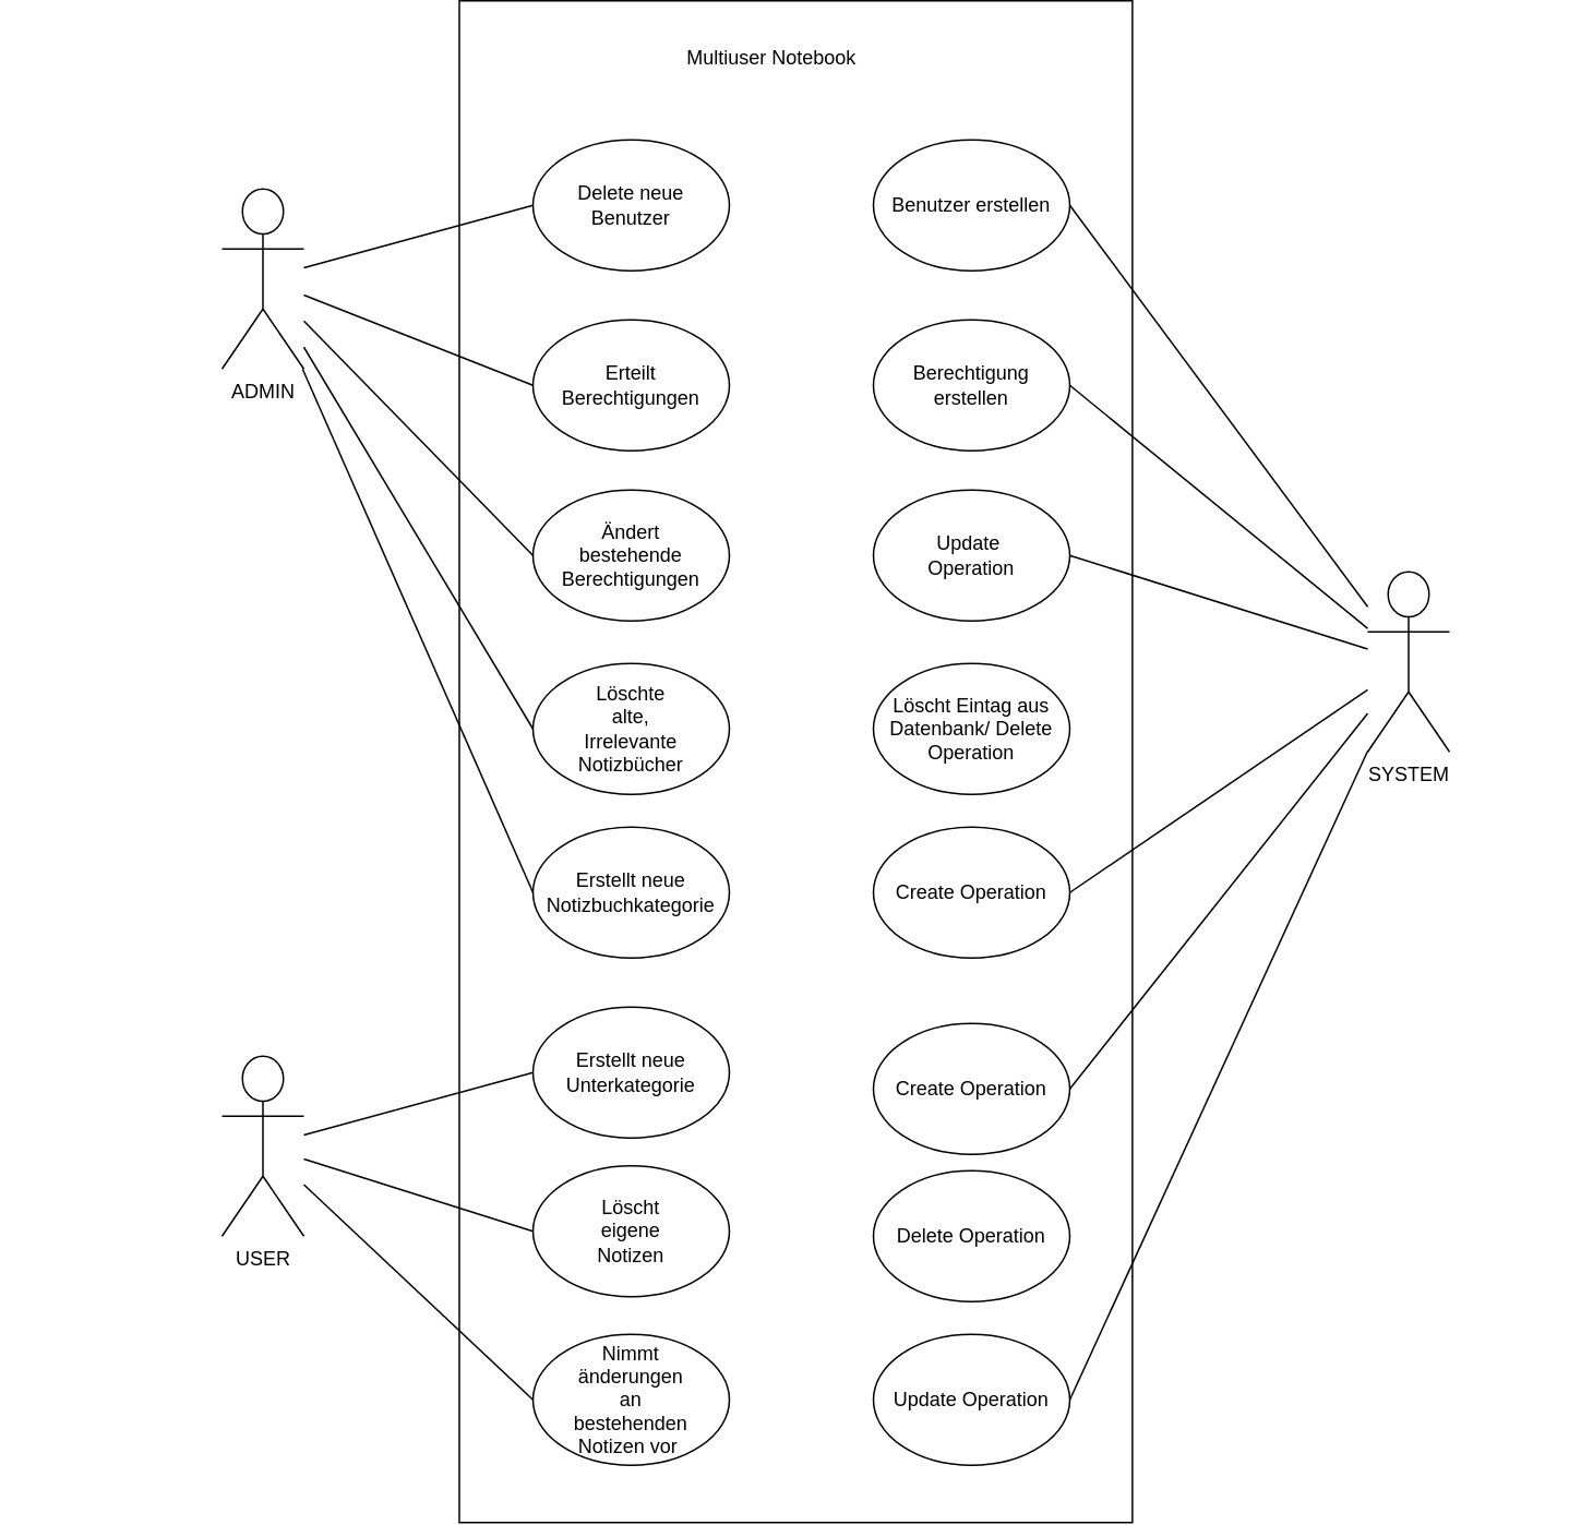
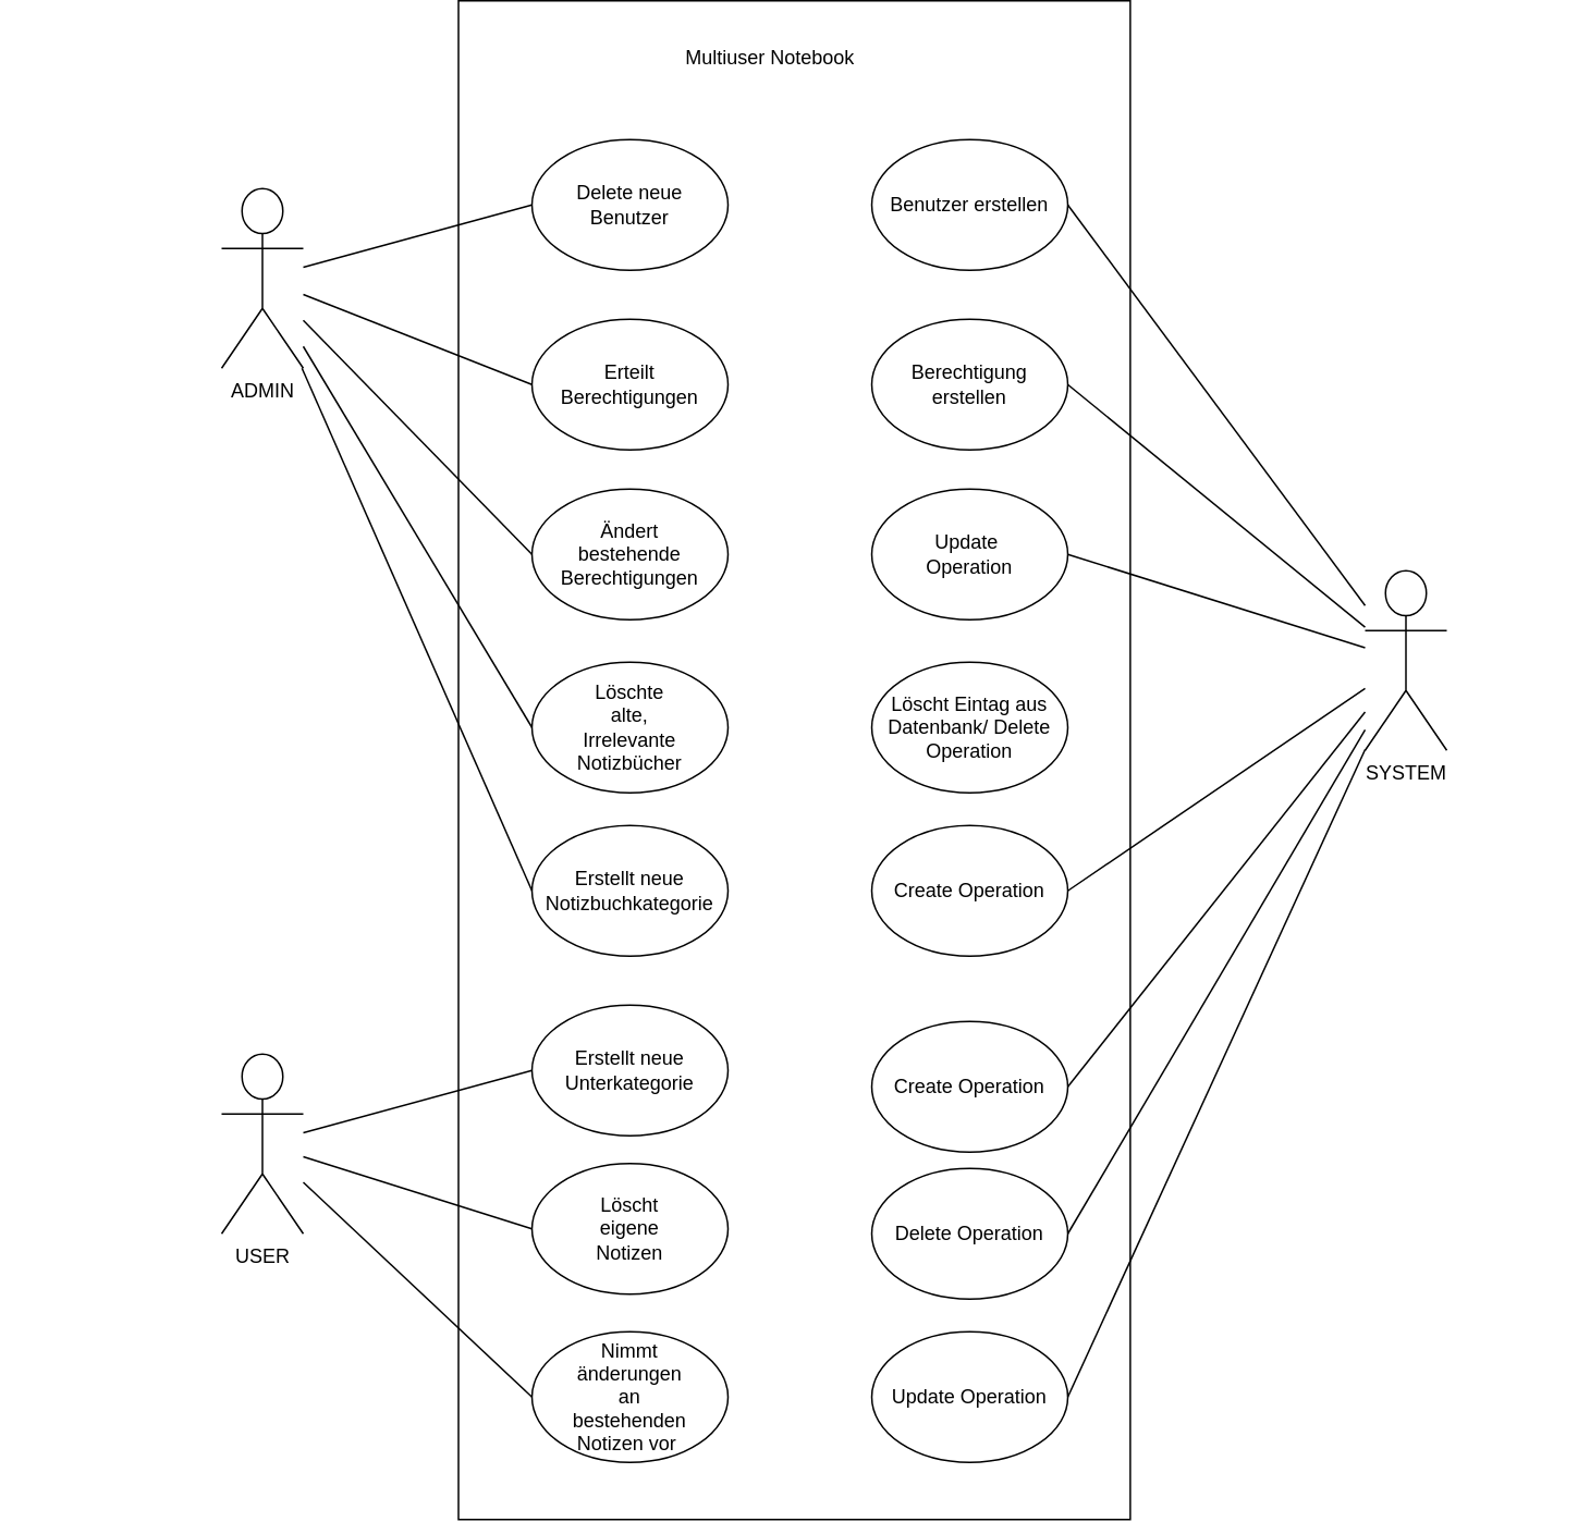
+ <mxCell id="46" value="" style="endArrow=none;html=1;exitX=1;exitY=0.5;exitDx=0;exitDy=0;" edge="1" parent="1" source="44" target="4"><mxGeometry width="50" height="50" relative="1" as="geometry"><mxPoint x="465" y="730" as="sourcePoint" /><mxPoint x="515" y="680" as="targetPoint" /></mxGeometry></mxCell>
